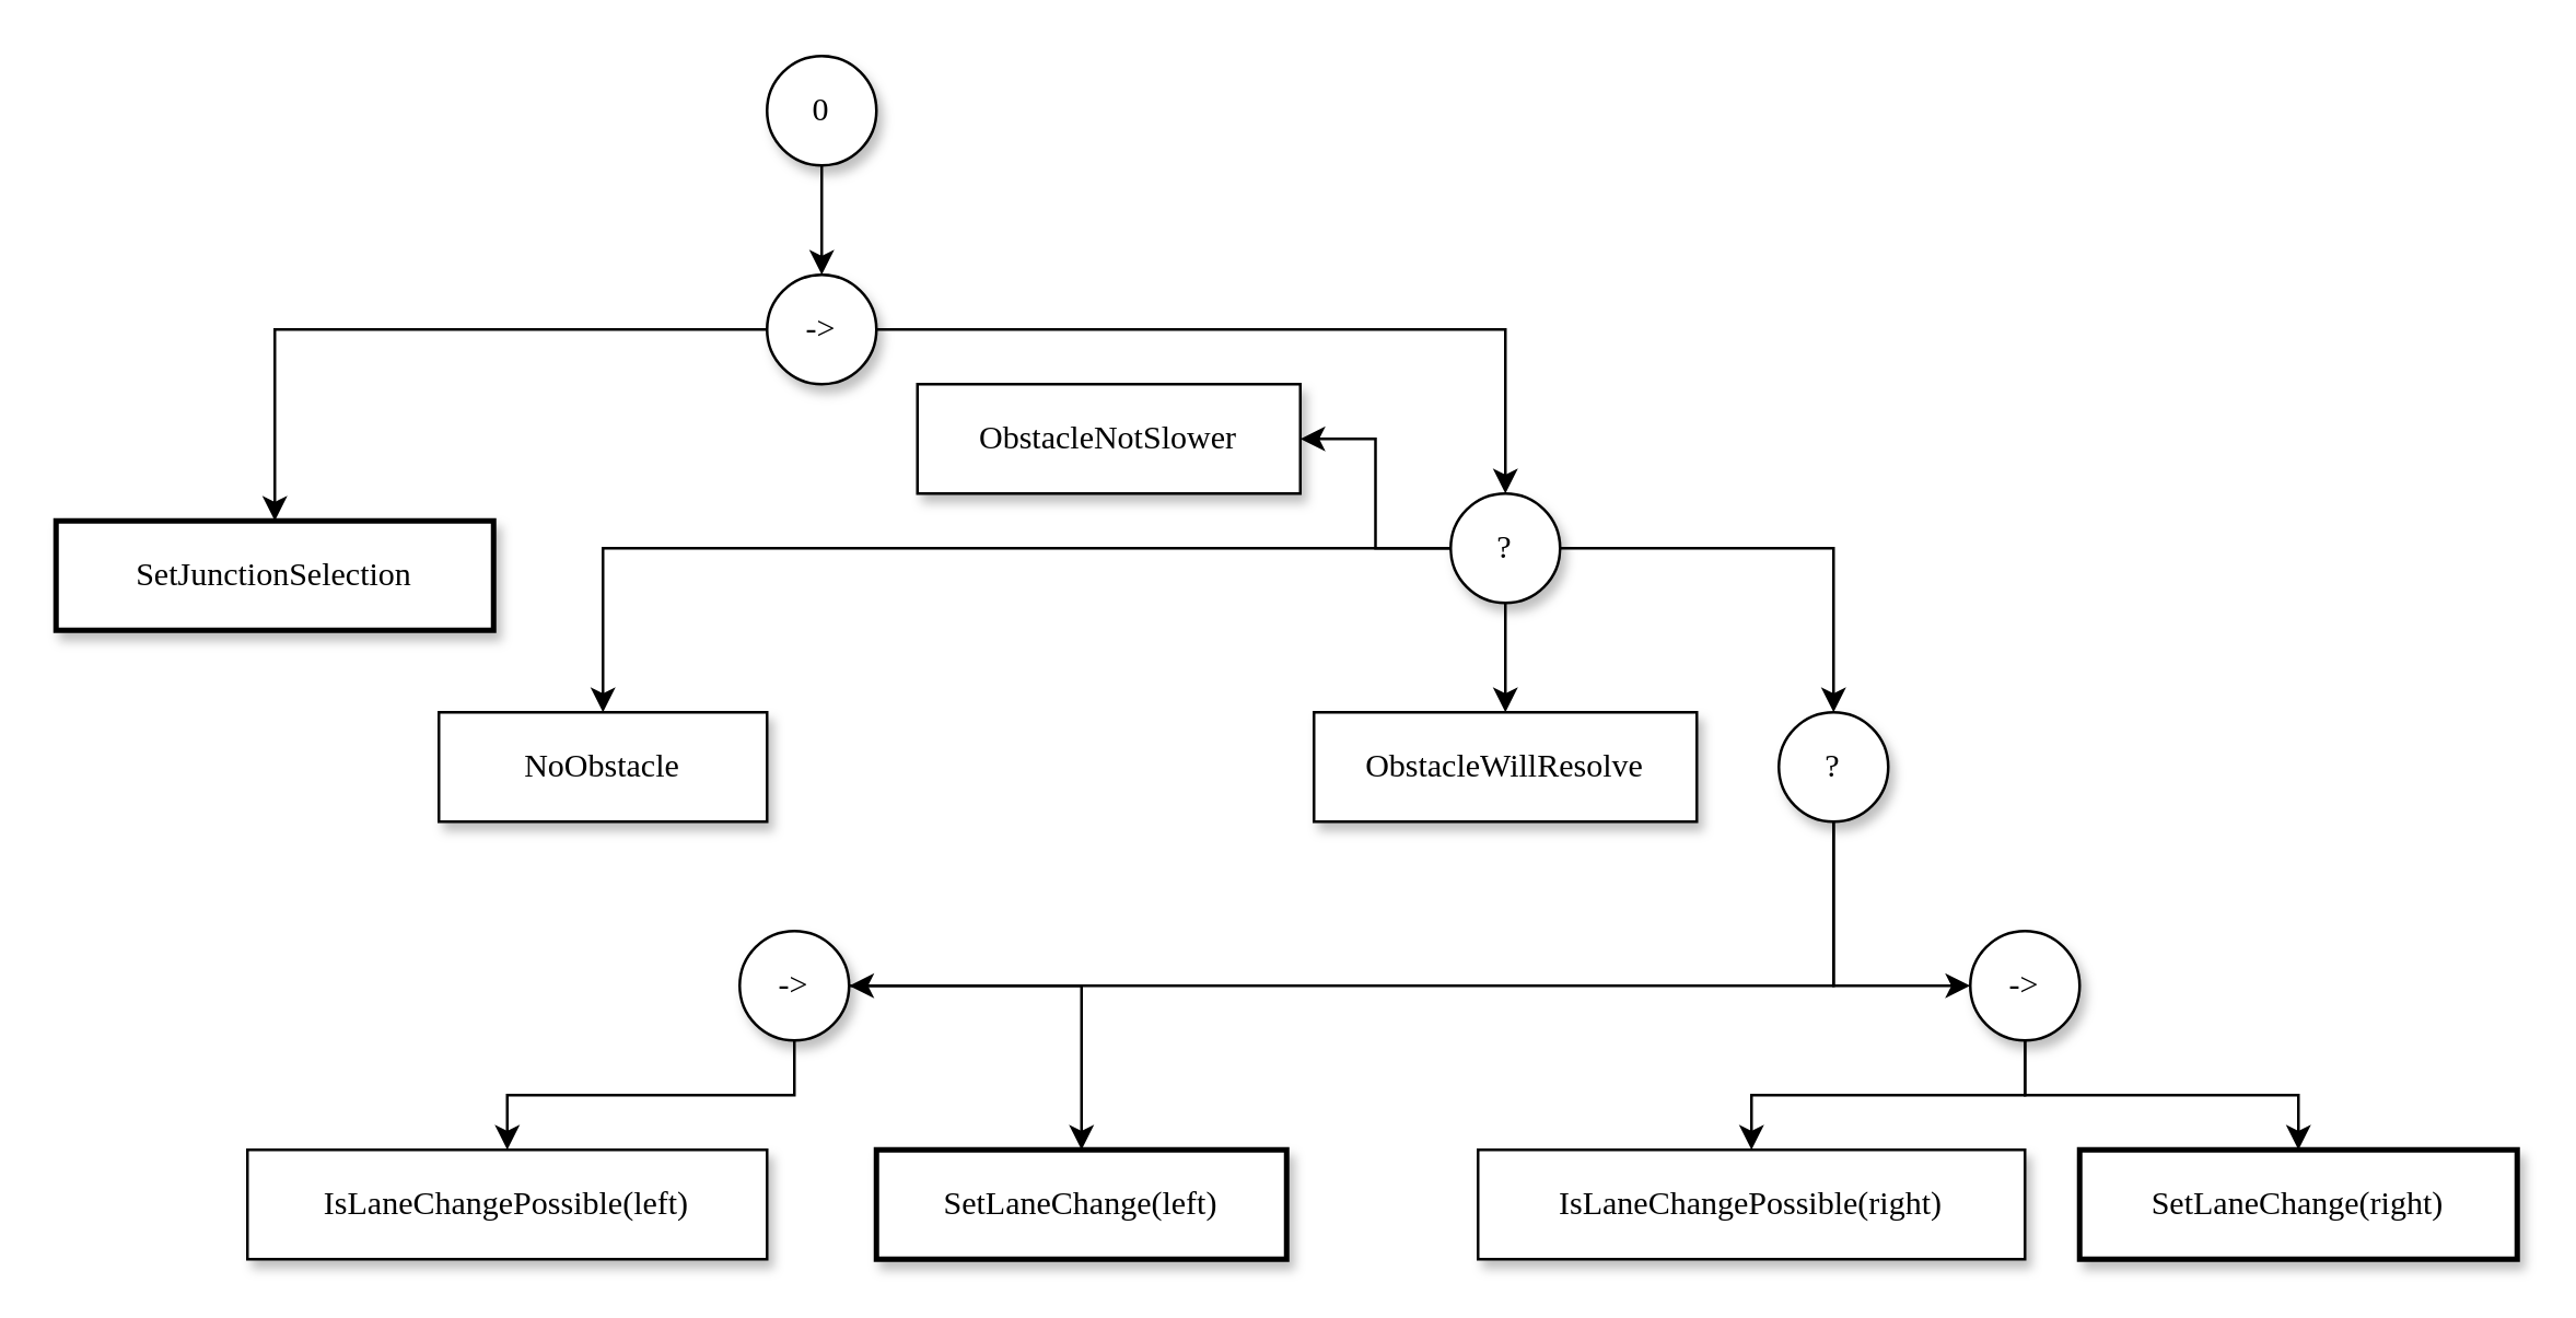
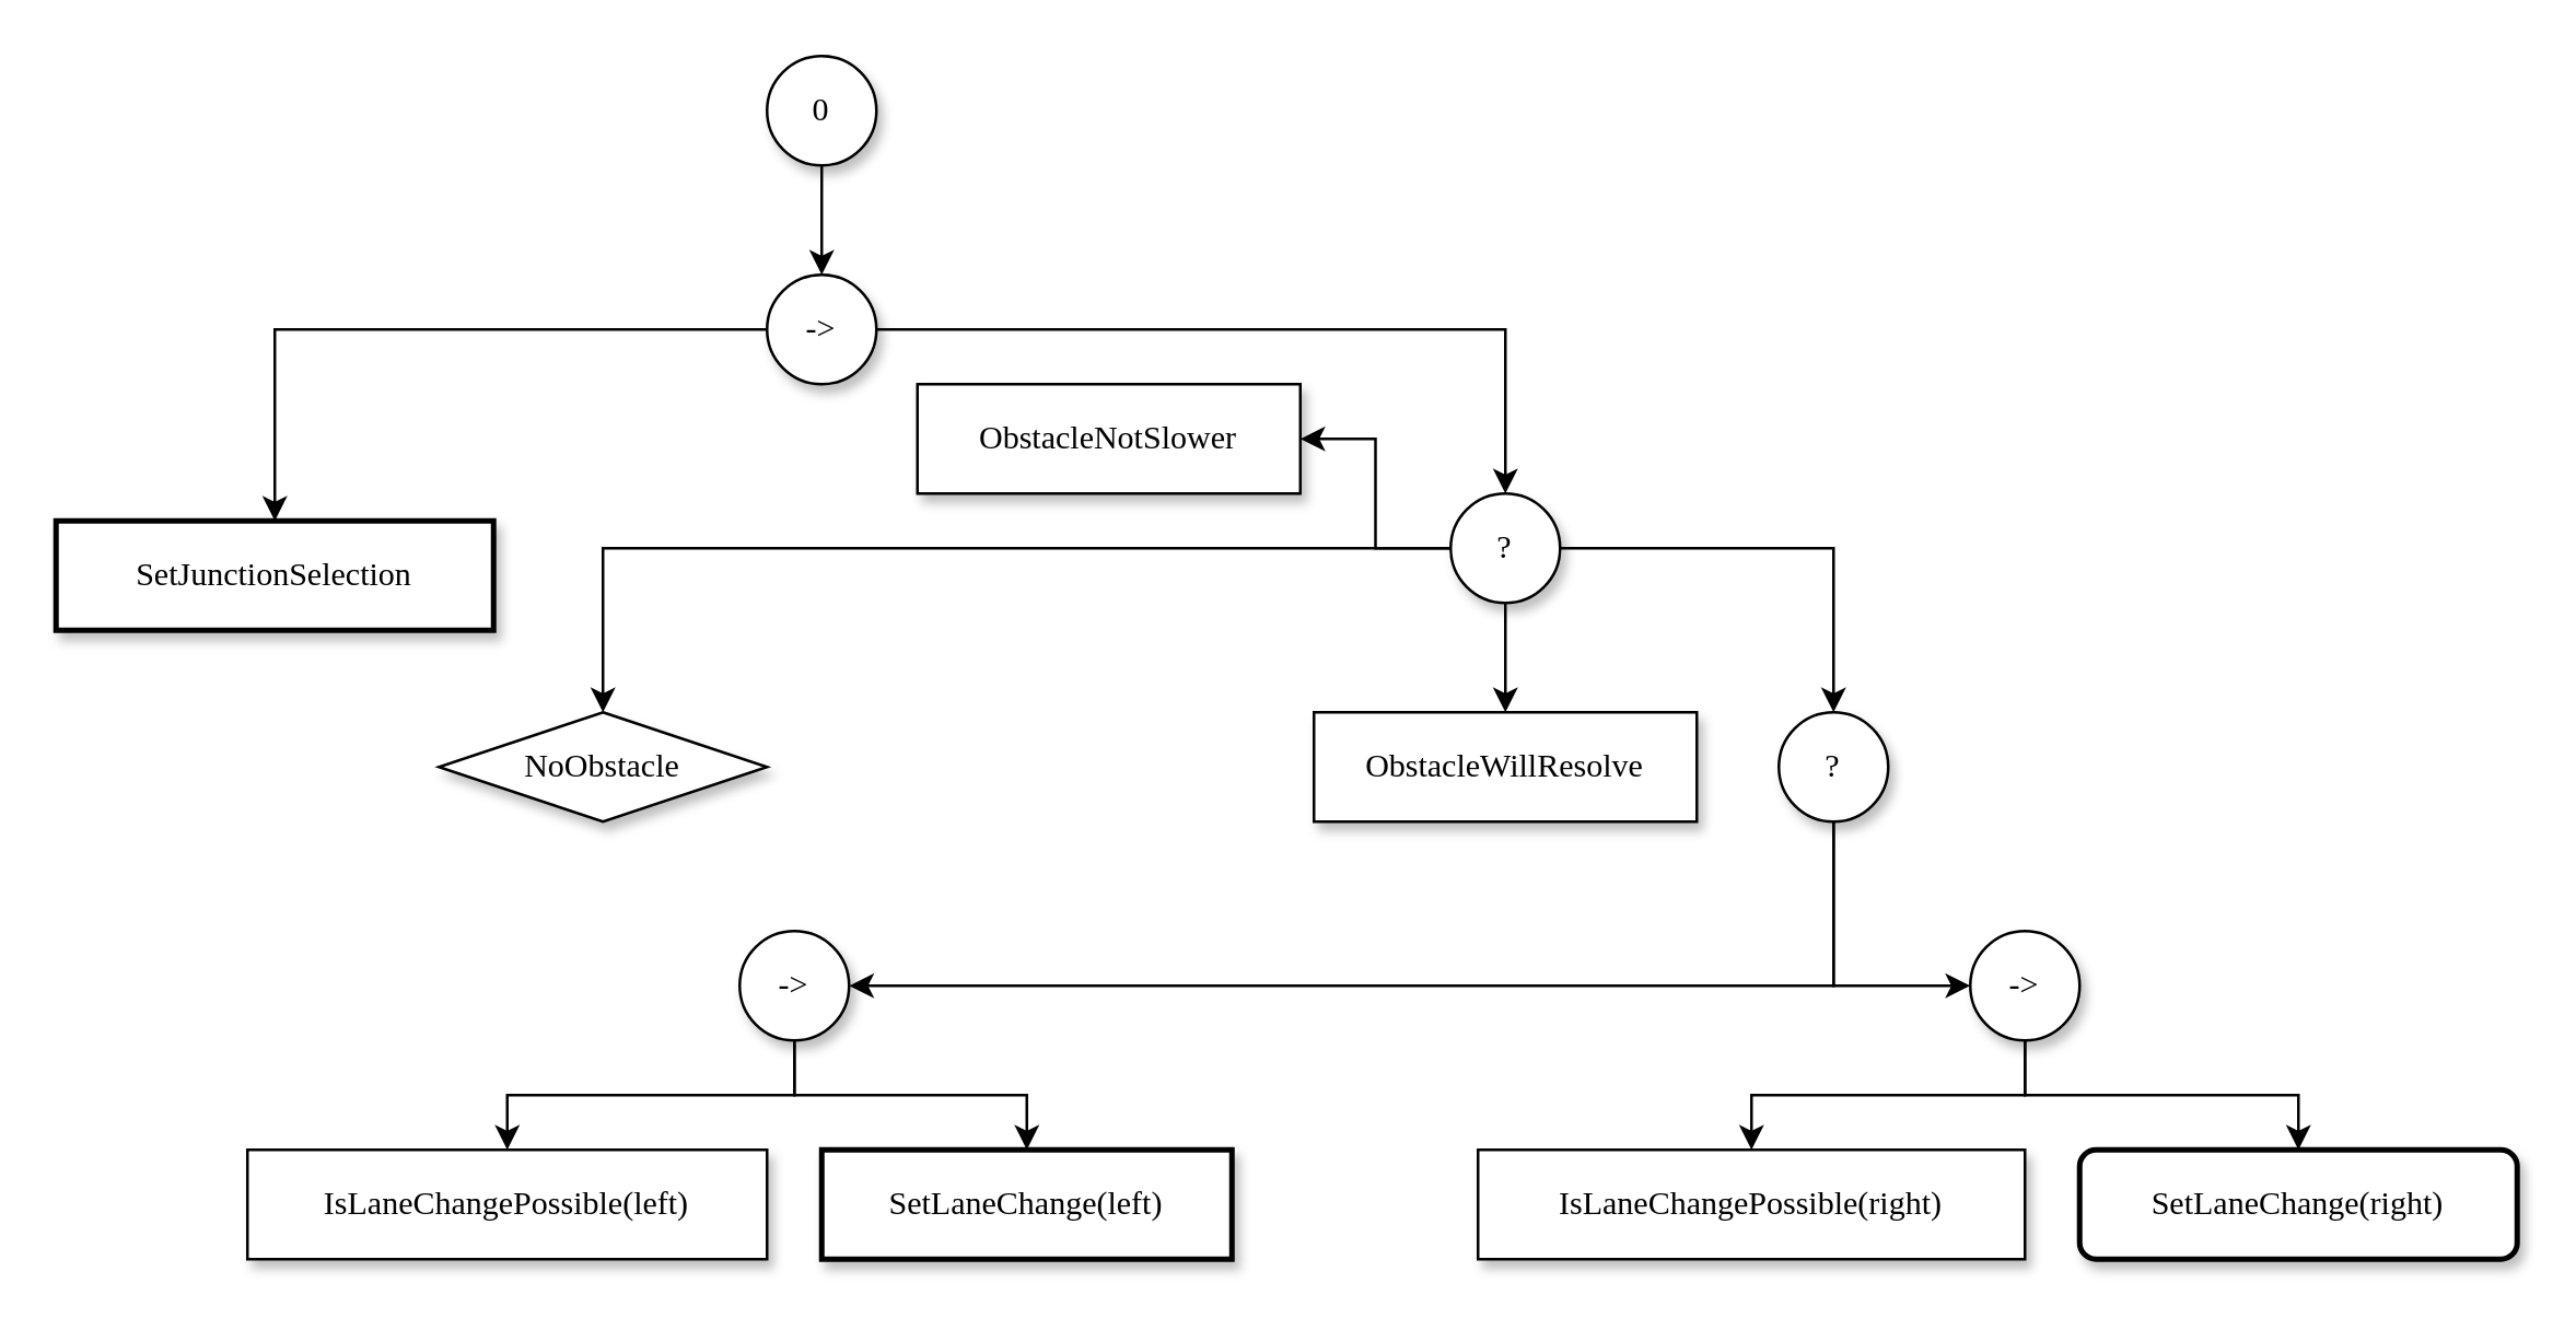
- <mxCell id="13" value="&lt;div&gt;NoObstacle&lt;/div&gt;" style="whiteSpace=wrap;html=1;rounded=1;shadow=1;labelBackgroundColor=none;strokeWidth=1;fontFamily=Verdana;fontSize=12;align=center;arcSize=0;" vertex="1" parent="1"><mxGeometry x="160" y="260" width="120" height="40" as="geometry" /></mxCell>
+ <mxCell id="13" value="&lt;div&gt;NoObstacle&lt;/div&gt;" style="rhombus;whiteSpace=wrap;html=1;shadow=1;labelBackgroundColor=none;strokeWidth=1;fontFamily=Verdana;fontSize=12;align=center;arcSize=0;" vertex="1" parent="1"><mxGeometry x="160" y="260" width="120" height="40" as="geometry" /></mxCell>
- <mxCell id="25" value="SetLaneChange(left)" style="whiteSpace=wrap;html=1;rounded=0;shadow=1;labelBackgroundColor=none;strokeWidth=2;fontFamily=Verdana;fontSize=12;align=center;" vertex="1" parent="1"><mxGeometry x="320" y="420" width="150" height="40" as="geometry" /></mxCell>
+ <mxCell id="25" value="SetLaneChange(left)" style="whiteSpace=wrap;html=1;rounded=0;shadow=1;labelBackgroundColor=none;strokeWidth=2;fontFamily=Verdana;fontSize=12;align=center;" vertex="1" parent="1"><mxGeometry x="300" y="420" width="150" height="40" as="geometry" /></mxCell>
- <mxCell id="27" value="SetLaneChange(right)" style="whiteSpace=wrap;html=1;rounded=0;shadow=1;labelBackgroundColor=none;strokeWidth=2;fontFamily=Verdana;fontSize=12;align=center;" vertex="1" parent="1"><mxGeometry x="760" y="420" width="160" height="40" as="geometry" /></mxCell>
+ <mxCell id="27" value="SetLaneChange(right)" style="whiteSpace=wrap;html=1;shadow=1;labelBackgroundColor=none;strokeWidth=2;fontFamily=Verdana;fontSize=12;align=center;rounded=1;" vertex="1" parent="1"><mxGeometry x="760" y="420" width="160" height="40" as="geometry" /></mxCell>
